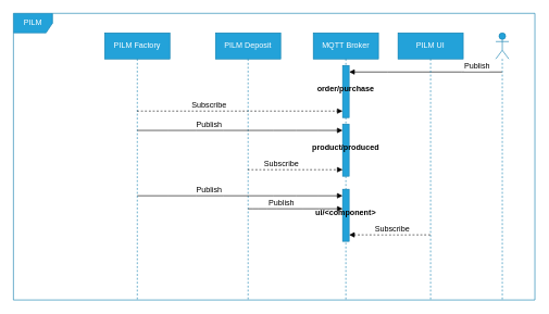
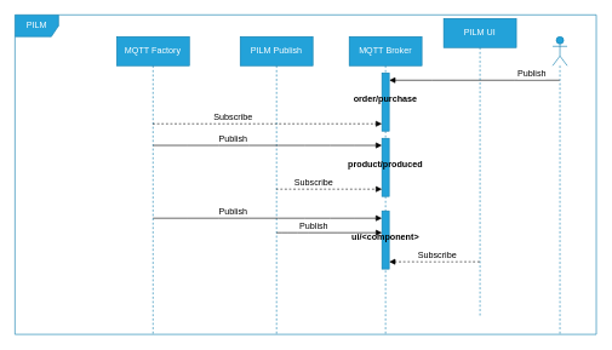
- <mxCell id="6" value="PILM Factory" style="shape=umlLifeline;perimeter=lifelinePerimeter;whiteSpace=wrap;html=1;container=1;collapsible=0;recursiveResize=0;outlineConnect=0;rounded=0;shadow=0;labelBackgroundColor=none;strokeColor=#0E7DAD;fontFamily=Helvetica;fontSize=12;fontColor=#ffffff;fillColor=#23A2D9;" vertex="1" parent="1"><mxGeometry x="160" y="50" width="100" height="410" as="geometry" /></mxCell>
+ <mxCell id="6" value="MQTT Factory" style="shape=umlLifeline;perimeter=lifelinePerimeter;whiteSpace=wrap;html=1;container=1;collapsible=0;recursiveResize=0;outlineConnect=0;rounded=0;shadow=0;labelBackgroundColor=none;strokeColor=#0E7DAD;fontFamily=Helvetica;fontSize=12;fontColor=#ffffff;fillColor=#23A2D9;" vertex="1" parent="1"><mxGeometry x="160" y="50" width="100" height="410" as="geometry" /></mxCell>
- <mxCell id="4" value="PILM Deposit" style="shape=umlLifeline;perimeter=lifelinePerimeter;whiteSpace=wrap;html=1;container=1;collapsible=0;recursiveResize=0;outlineConnect=0;rounded=0;shadow=0;labelBackgroundColor=none;strokeColor=#0E7DAD;fontFamily=Helvetica;fontSize=12;fontColor=#ffffff;fillColor=#23A2D9;" vertex="1" parent="1"><mxGeometry x="330" y="50" width="100" height="410" as="geometry" /></mxCell>
+ <mxCell id="4" value="PILM Publish" style="shape=umlLifeline;perimeter=lifelinePerimeter;whiteSpace=wrap;html=1;container=1;collapsible=0;recursiveResize=0;outlineConnect=0;rounded=0;shadow=0;labelBackgroundColor=none;strokeColor=#0E7DAD;fontFamily=Helvetica;fontSize=12;fontColor=#ffffff;fillColor=#23A2D9;" vertex="1" parent="1"><mxGeometry x="330" y="50" width="100" height="410" as="geometry" /></mxCell>
- <mxCell id="23" value="PILM UI" style="shape=umlLifeline;perimeter=lifelinePerimeter;whiteSpace=wrap;html=1;container=1;collapsible=0;recursiveResize=0;outlineConnect=0;rounded=0;shadow=0;labelBackgroundColor=none;strokeColor=#0E7DAD;fontFamily=Helvetica;fontSize=12;fontColor=#ffffff;fillColor=#23A2D9;" vertex="1" parent="1"><mxGeometry x="610" y="50" width="100" height="410" as="geometry" /></mxCell>
+ <mxCell id="23" value="PILM UI" style="shape=umlLifeline;perimeter=lifelinePerimeter;whiteSpace=wrap;html=1;container=1;collapsible=0;recursiveResize=0;outlineConnect=0;rounded=0;shadow=0;labelBackgroundColor=none;strokeColor=#0E7DAD;fontFamily=Helvetica;fontSize=12;fontColor=#ffffff;fillColor=#23A2D9;" vertex="1" parent="1"><mxGeometry x="610" y="25" width="100" height="410" as="geometry" /></mxCell>
